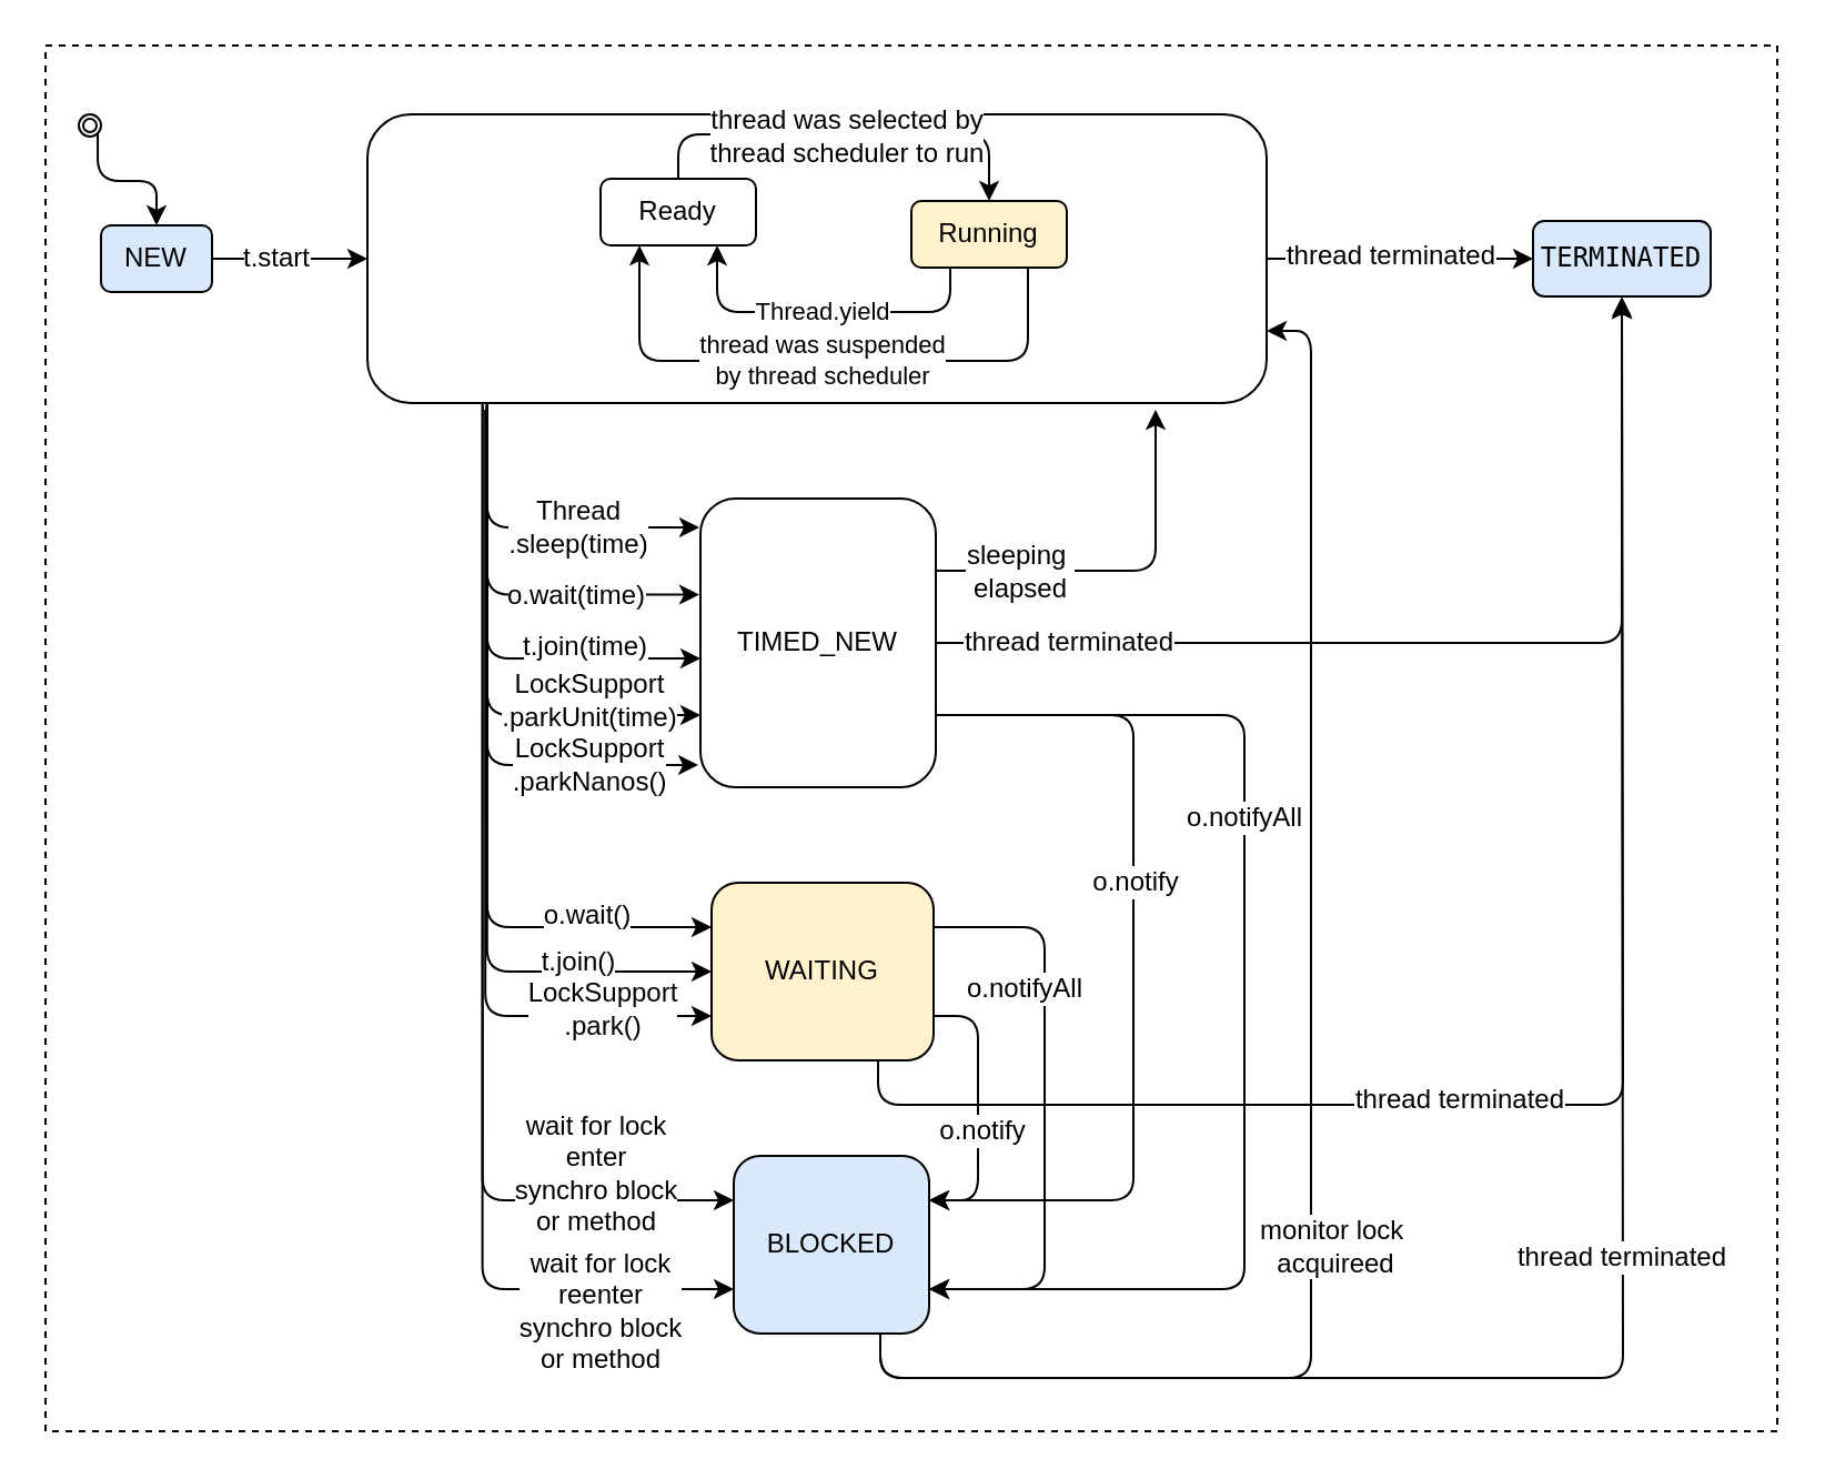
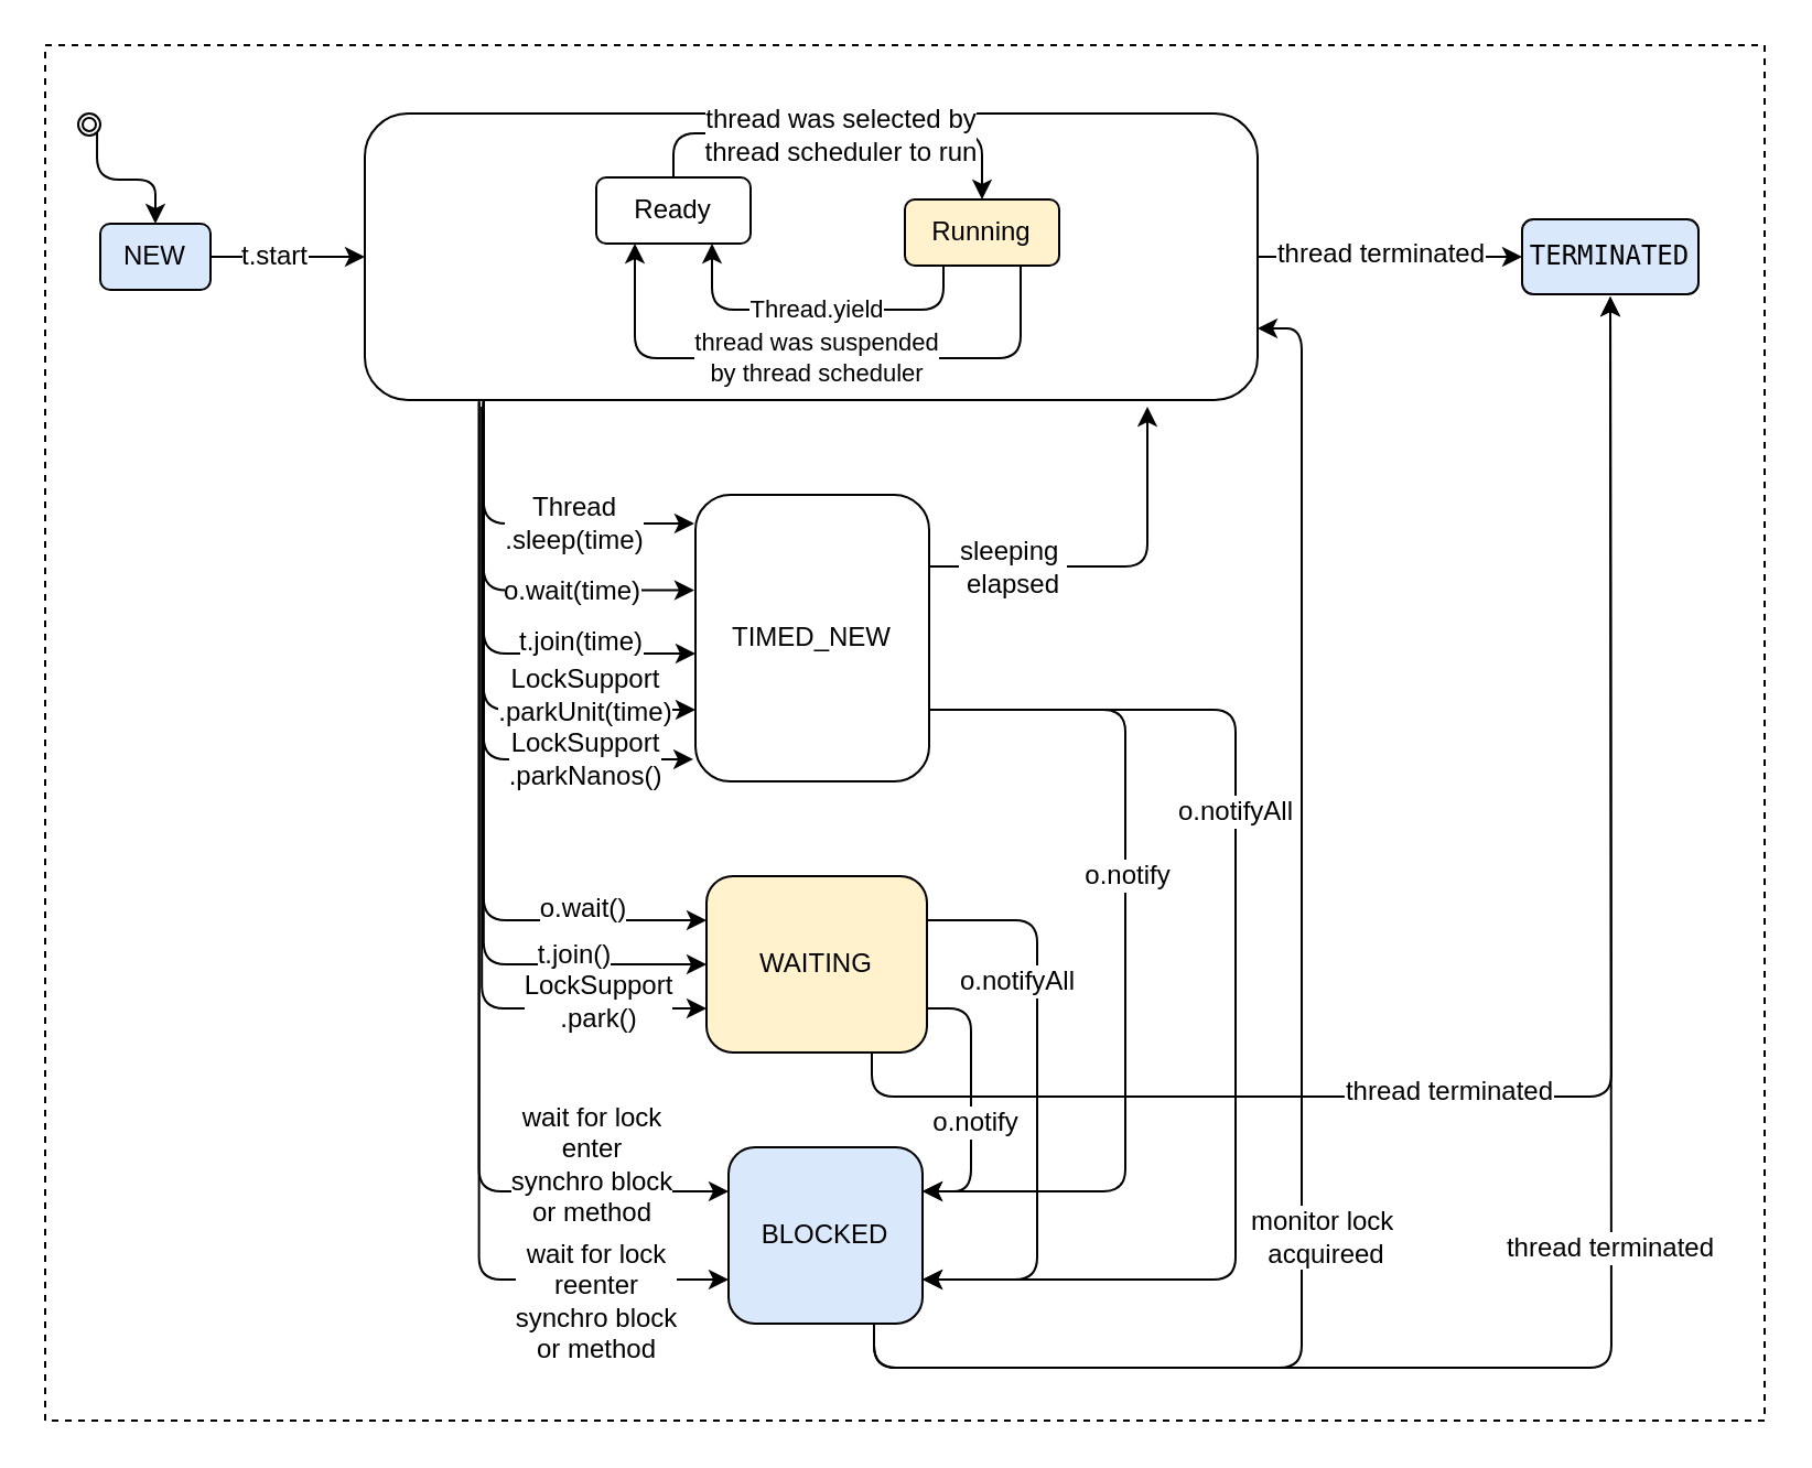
- <mxCell id="40" style="edgeStyle=orthogonalEdgeStyle;rounded=1;orthogonalLoop=1;jettySize=auto;html=1;exitX=1;exitY=0.5;exitDx=0;exitDy=0;entryX=0.5;entryY=1;entryDx=0;entryDy=0;" parent="1" source="46" target="37" edge="1"><mxGeometry relative="1" as="geometry"><mxPoint x="640" y="274" as="targetPoint" /></mxGeometry></mxCell>
- <mxCell id="41" value="thread terminated" style="text;html=1;resizable=0;points=[];align=center;verticalAlign=middle;labelBackgroundColor=#ffffff;" parent="40" vertex="1" connectable="0"><mxGeometry x="-0.746" y="1" relative="1" as="geometry"><mxPoint as="offset" /></mxGeometry></mxCell>
